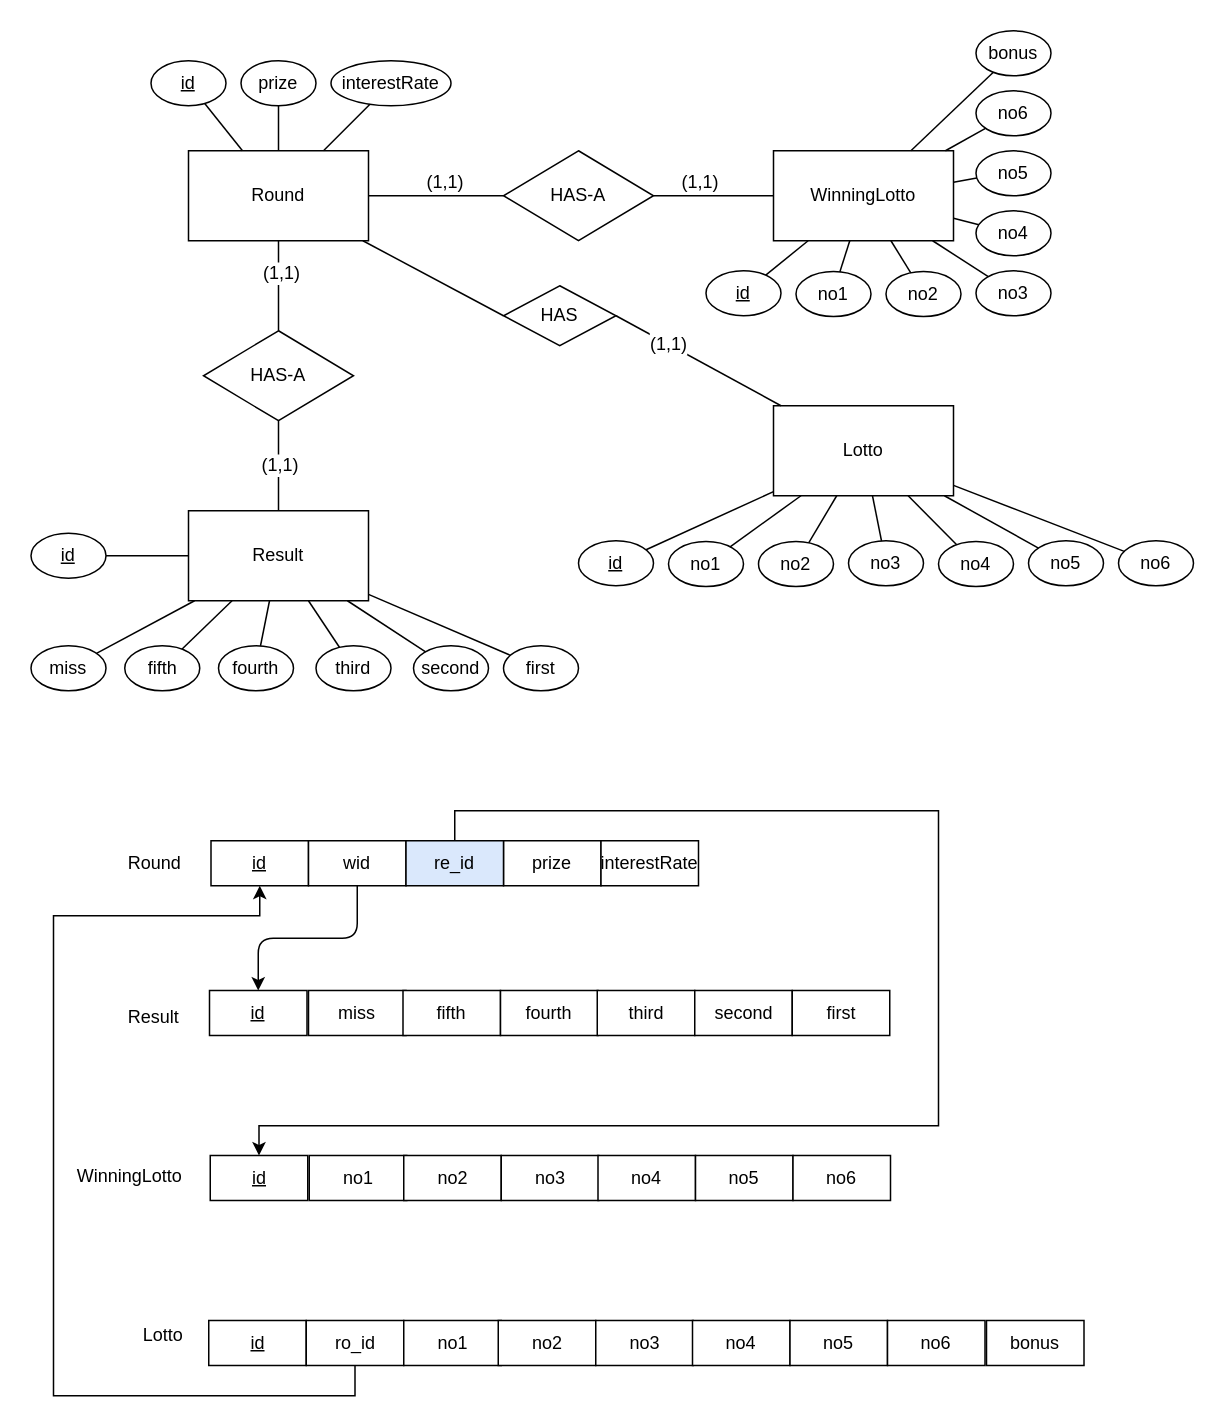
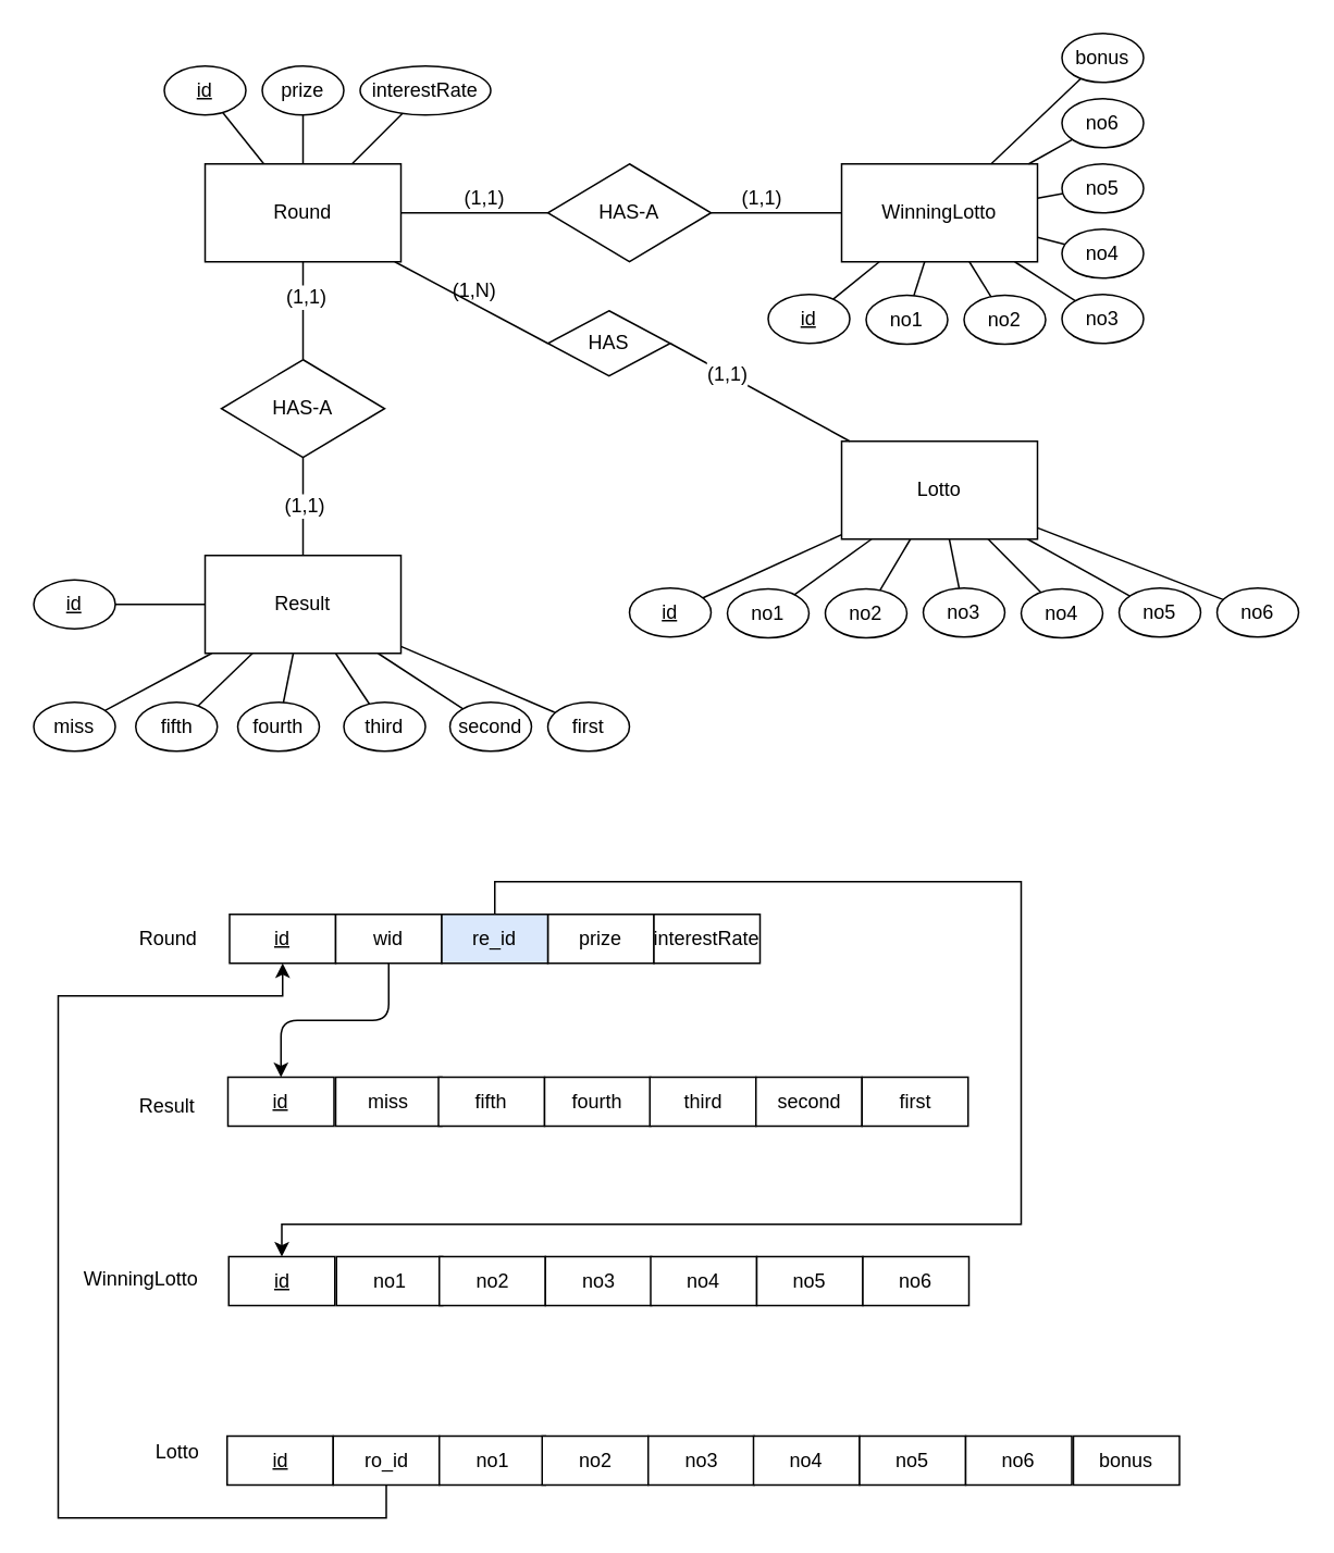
+ <mxCell id="14" value="(1,N)" style="text;html=1;resizable=0;points=[];autosize=1;align=left;verticalAlign=top;spacingTop=-4;" vertex="1" parent="1"><mxGeometry x="275" y="168" width="40" height="20" as="geometry" /></mxCell>
